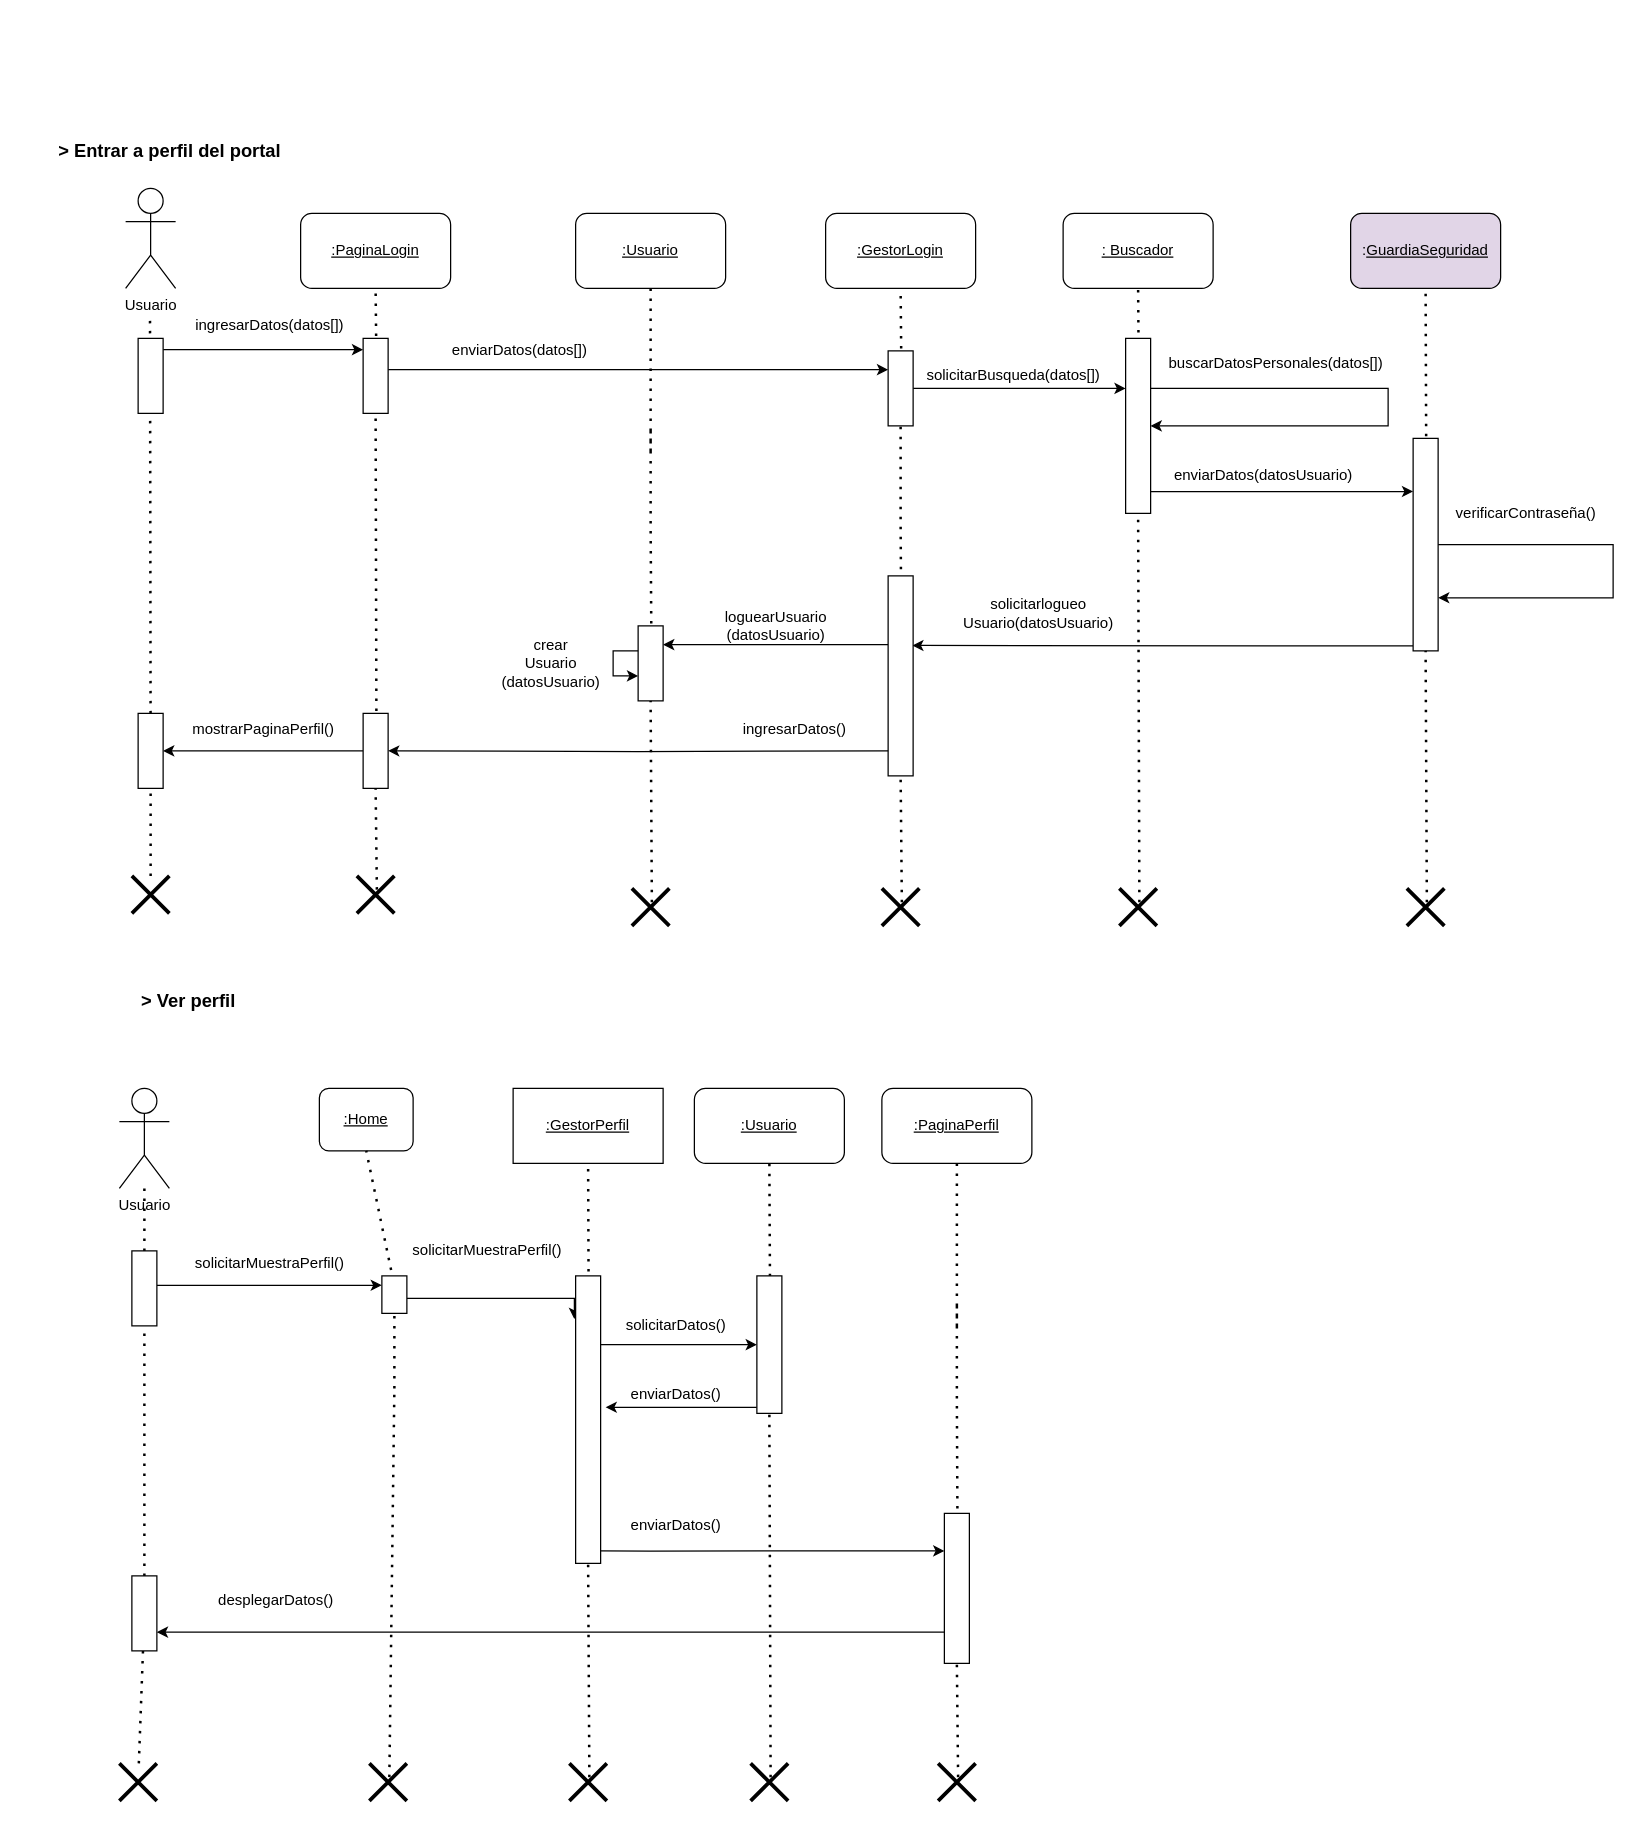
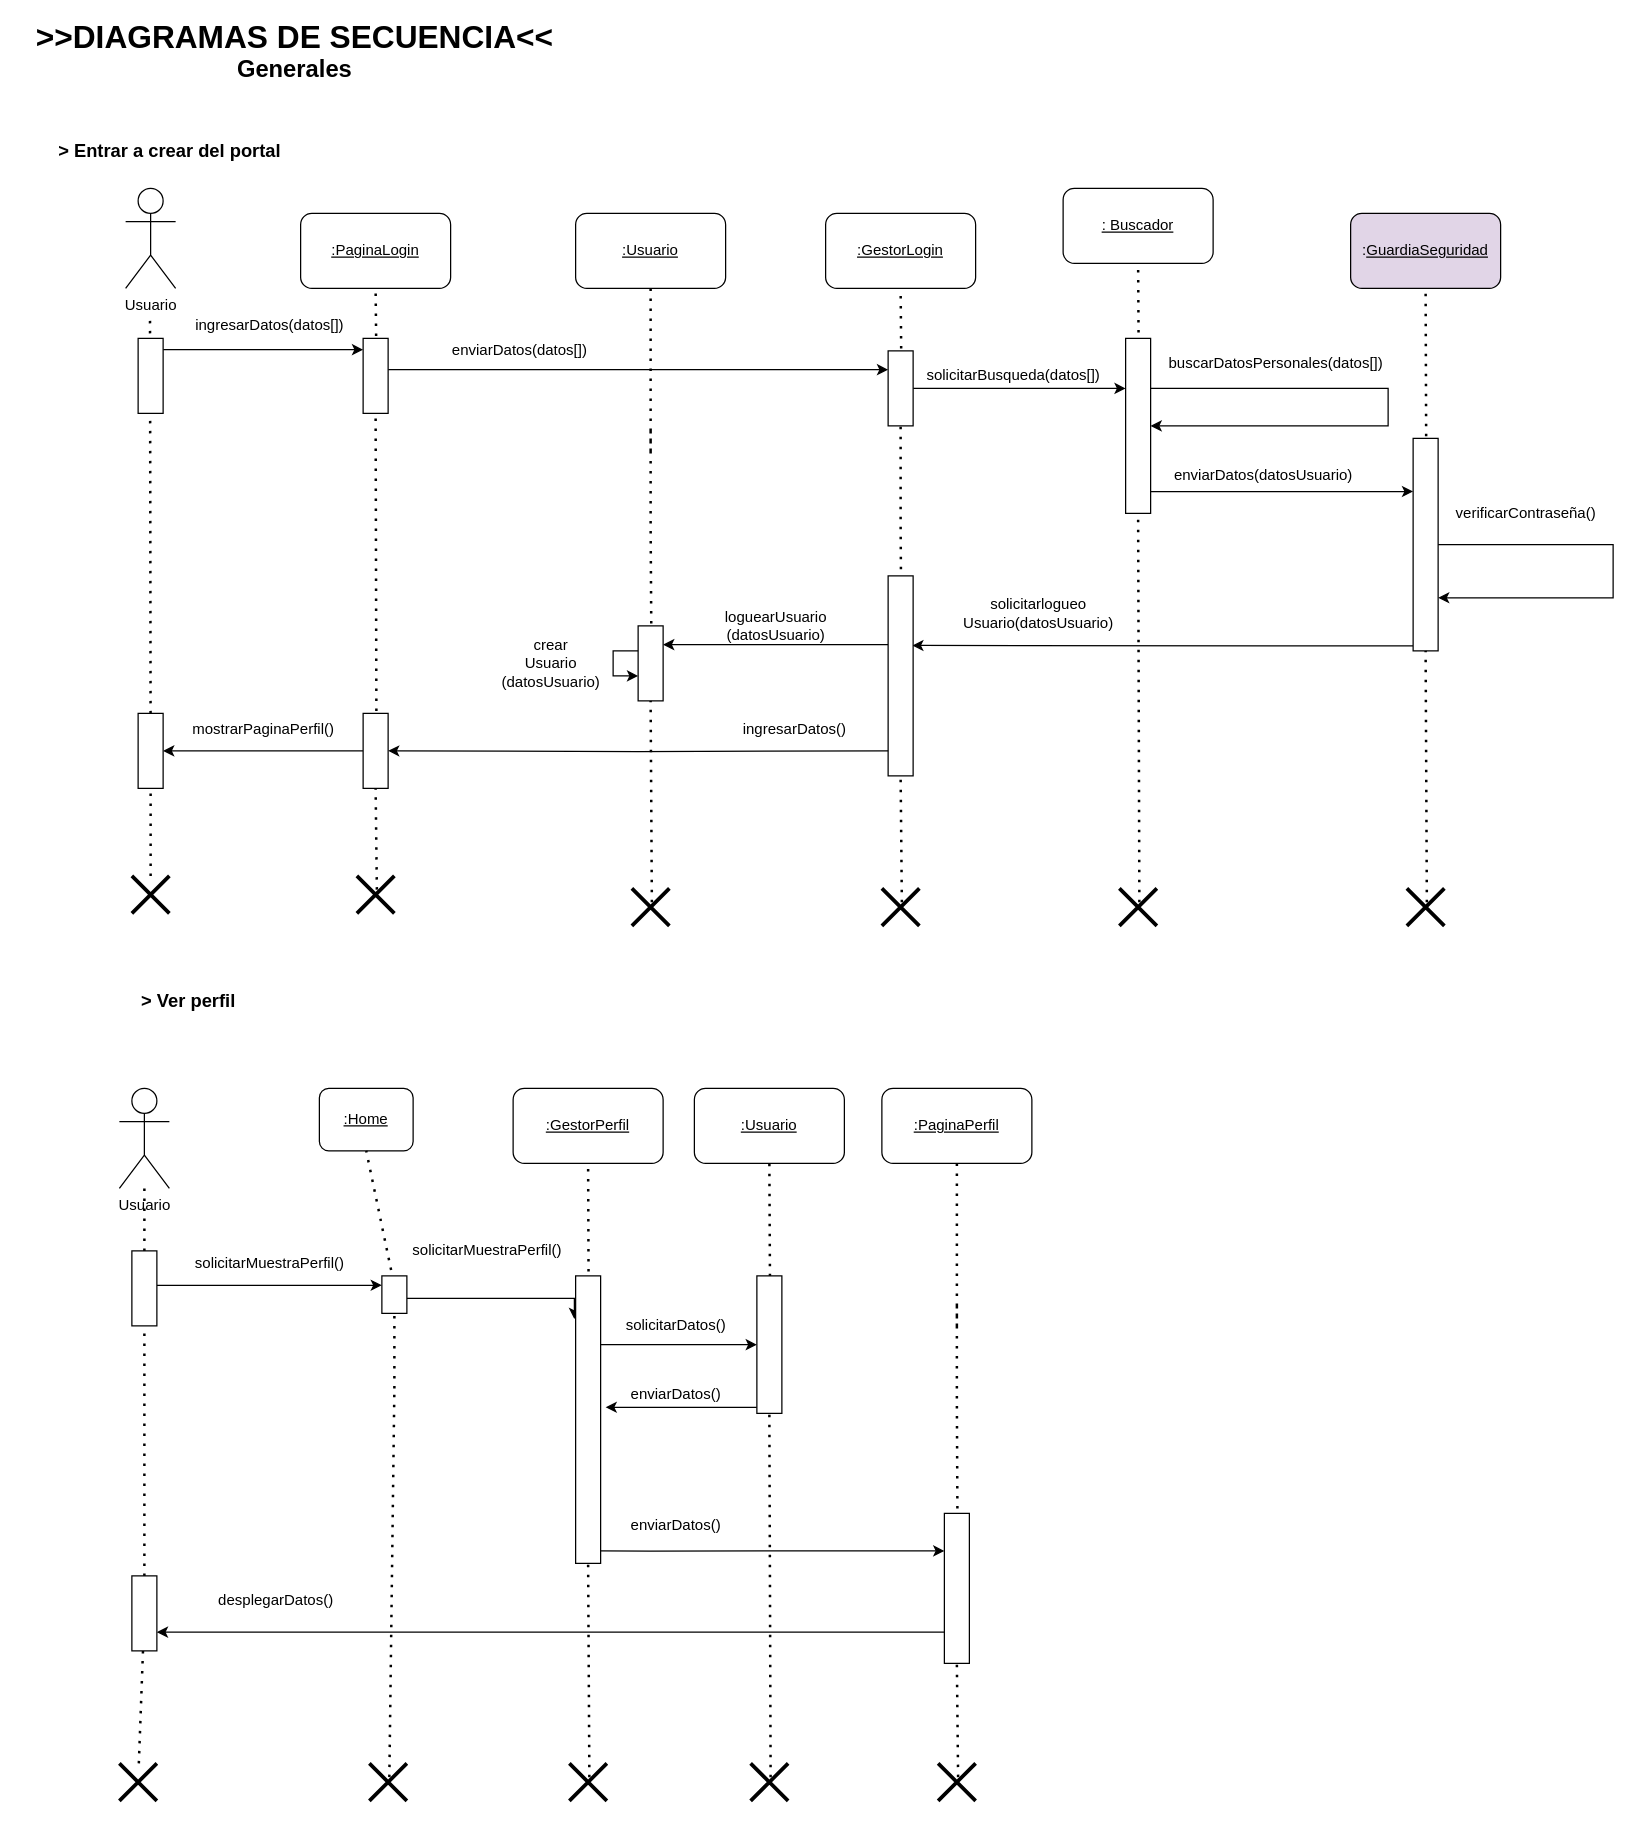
+ <mxCell id="2" value="&lt;span id=&quot;docs-internal-guid-4f32e847-7fff-eb0f-b80e-6208da9aeb97&quot;&gt;&lt;span style=&quot;font-family: &amp;#34;anton&amp;#34; , sans-serif ; background-color: transparent ; vertical-align: baseline&quot;&gt;&lt;b&gt;&lt;span style=&quot;font-size: 19pt&quot;&gt;&amp;gt;&amp;gt;DIAGRAMAS DE SECUENCIA&amp;lt;&amp;lt;&lt;/span&gt;&lt;br&gt;&lt;font style=&quot;font-size: 19px&quot;&gt;Generales&lt;/font&gt;&lt;br&gt;&lt;/b&gt;&lt;/span&gt;&lt;/span&gt;" style="text;html=1;align=center;verticalAlign=middle;resizable=0;points=[];autosize=1;" vertex="1" parent="1"><mxGeometry x="20" y="20" width="430" height="40" as="geometry" /></mxCell>
- <mxCell id="3" value="&lt;span id=&quot;docs-internal-guid-2406e82d-7fff-c41a-942a-1077a9222a05&quot;&gt;&lt;span style=&quot;font-size: 11pt ; font-family: &amp;#34;quicksand&amp;#34; , sans-serif ; background-color: transparent ; vertical-align: baseline&quot;&gt;&lt;b&gt;&amp;gt; Entrar a perfil del portal&lt;/b&gt;&lt;/span&gt;&lt;/span&gt;" style="text;html=1;align=center;verticalAlign=middle;resizable=0;points=[];autosize=1;" vertex="1" parent="1"><mxGeometry x="40" y="110" width="190" height="20" as="geometry" /></mxCell>
+ <mxCell id="3" value="&lt;span id=&quot;docs-internal-guid-2406e82d-7fff-c41a-942a-1077a9222a05&quot;&gt;&lt;span style=&quot;font-size: 11pt ; font-family: &amp;#34;quicksand&amp;#34; , sans-serif ; background-color: transparent ; vertical-align: baseline&quot;&gt;&lt;b&gt;&amp;gt; Entrar a crear del portal&lt;/b&gt;&lt;/span&gt;&lt;/span&gt;" style="text;html=1;align=center;verticalAlign=middle;resizable=0;points=[];autosize=1;" vertex="1" parent="1"><mxGeometry x="40" y="110" width="190" height="20" as="geometry" /></mxCell>
- <mxCell id="16" value="&lt;u&gt;: Buscador&lt;/u&gt;" style="rounded=1;whiteSpace=wrap;html=1;sketch=0;" vertex="1" parent="1"><mxGeometry x="850" y="170" width="120" height="60" as="geometry" /></mxCell>
+ <mxCell id="16" value="&lt;u&gt;: Buscador&lt;/u&gt;" style="rounded=1;whiteSpace=wrap;html=1;sketch=0;" vertex="1" parent="1"><mxGeometry x="850" y="150" width="120" height="60" as="geometry" /></mxCell>
- <mxCell id="93" value="&lt;u&gt;:GestorPerfil&lt;/u&gt;" style="whiteSpace=wrap;html=1;sketch=0;rounded=0;" vertex="1" parent="1"><mxGeometry x="410" y="870" width="120" height="60" as="geometry" /></mxCell>
+ <mxCell id="93" value="&lt;u&gt;:GestorPerfil&lt;/u&gt;" style="rounded=1;whiteSpace=wrap;html=1;sketch=0;" vertex="1" parent="1"><mxGeometry x="410" y="870" width="120" height="60" as="geometry" /></mxCell>
